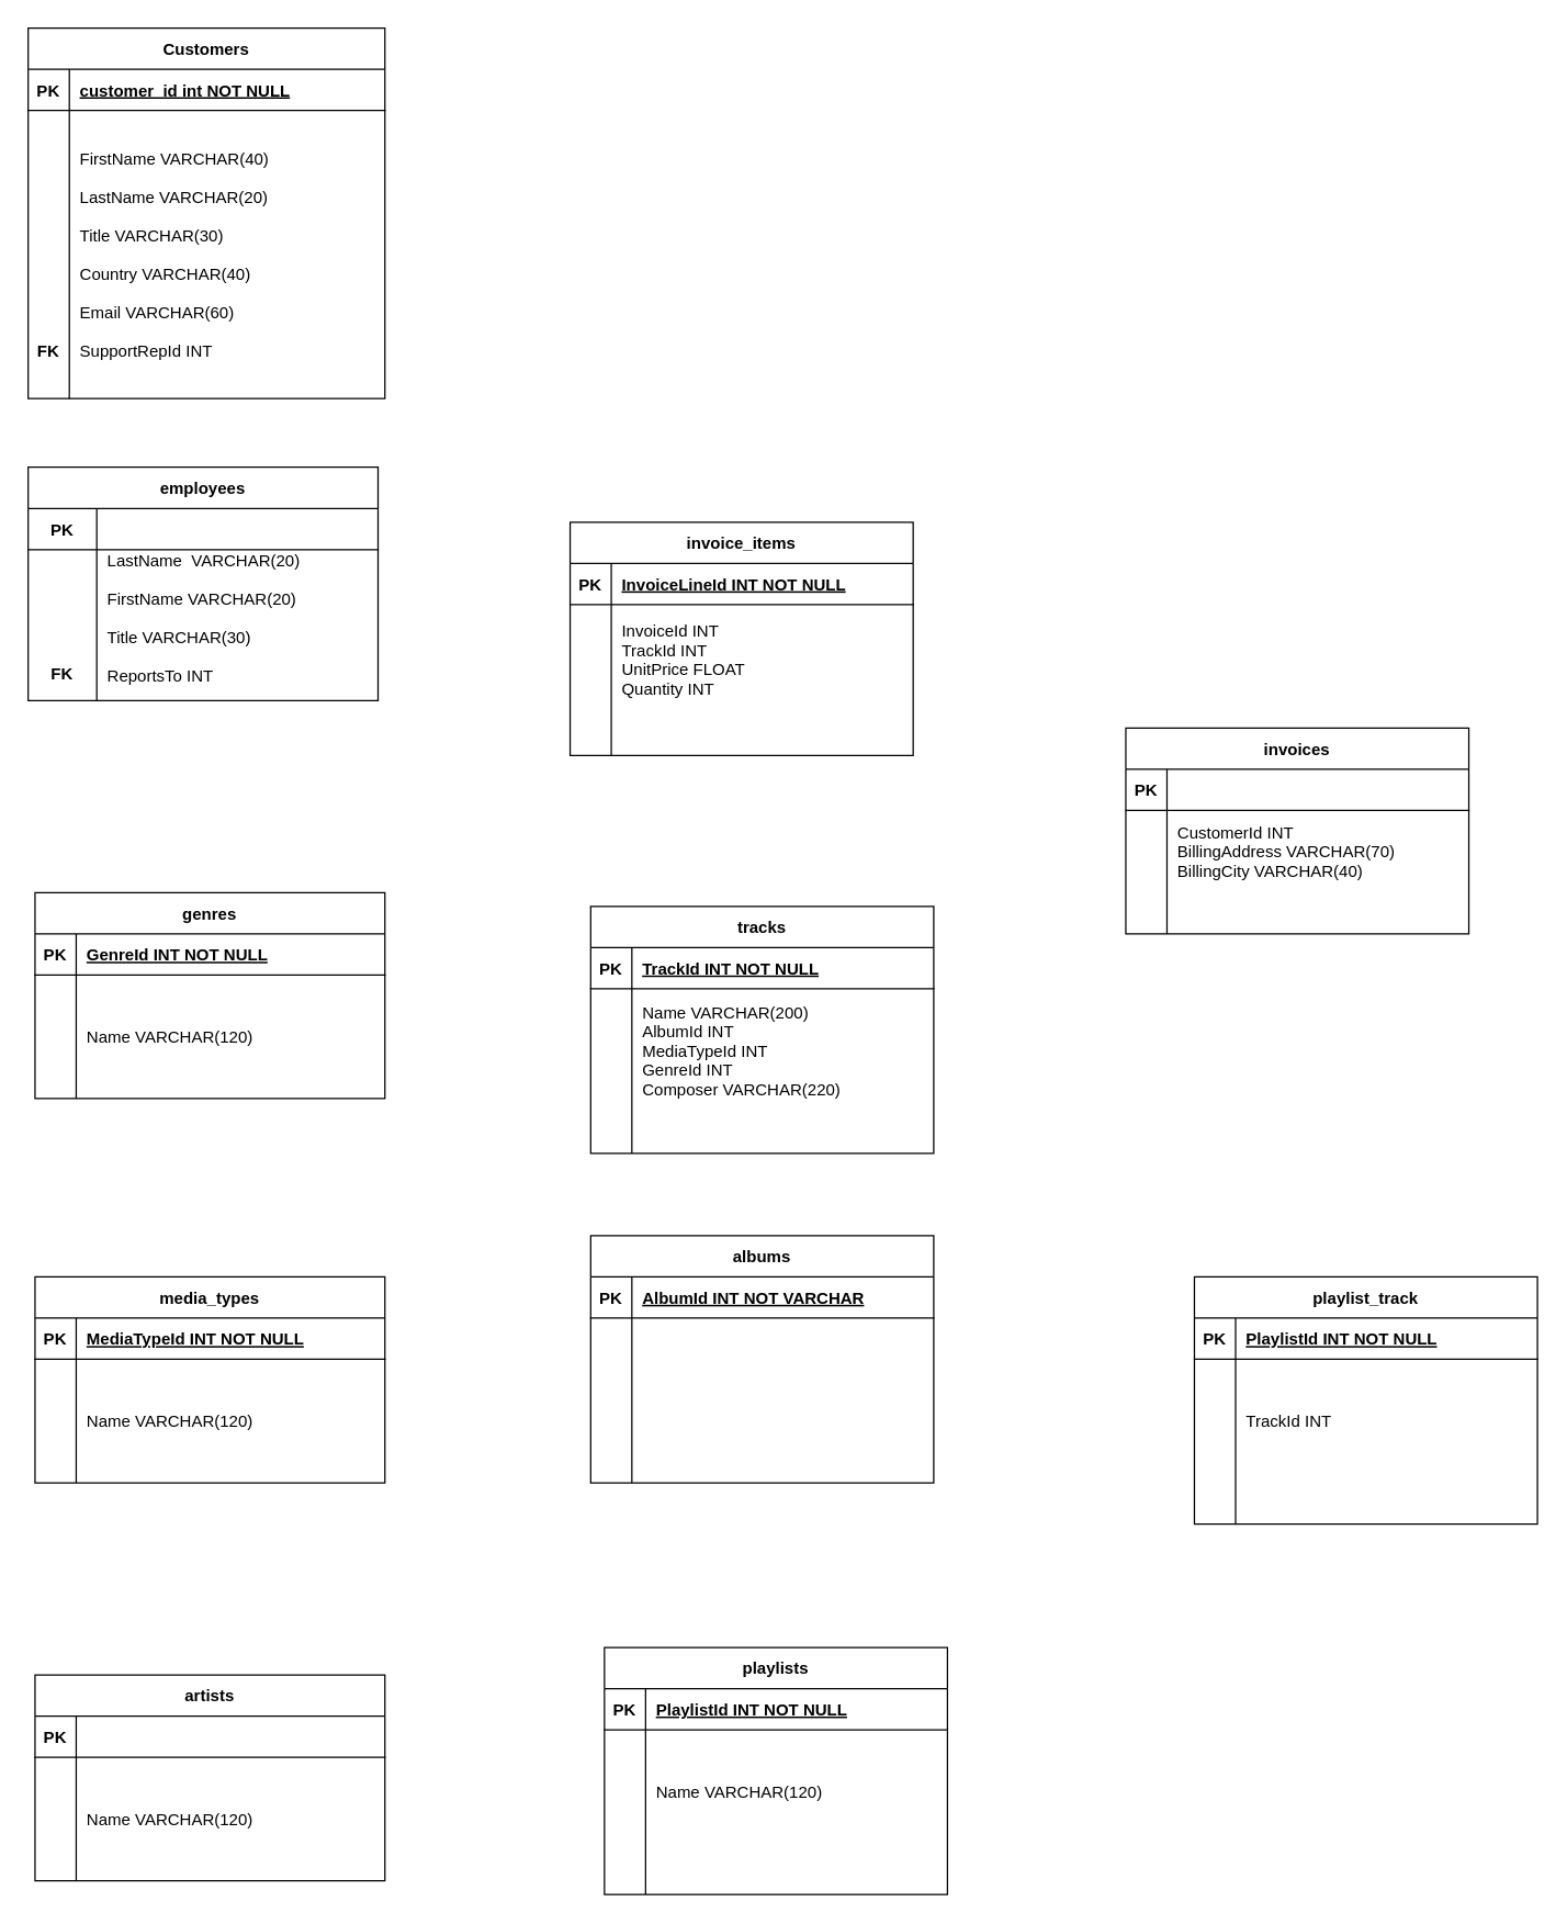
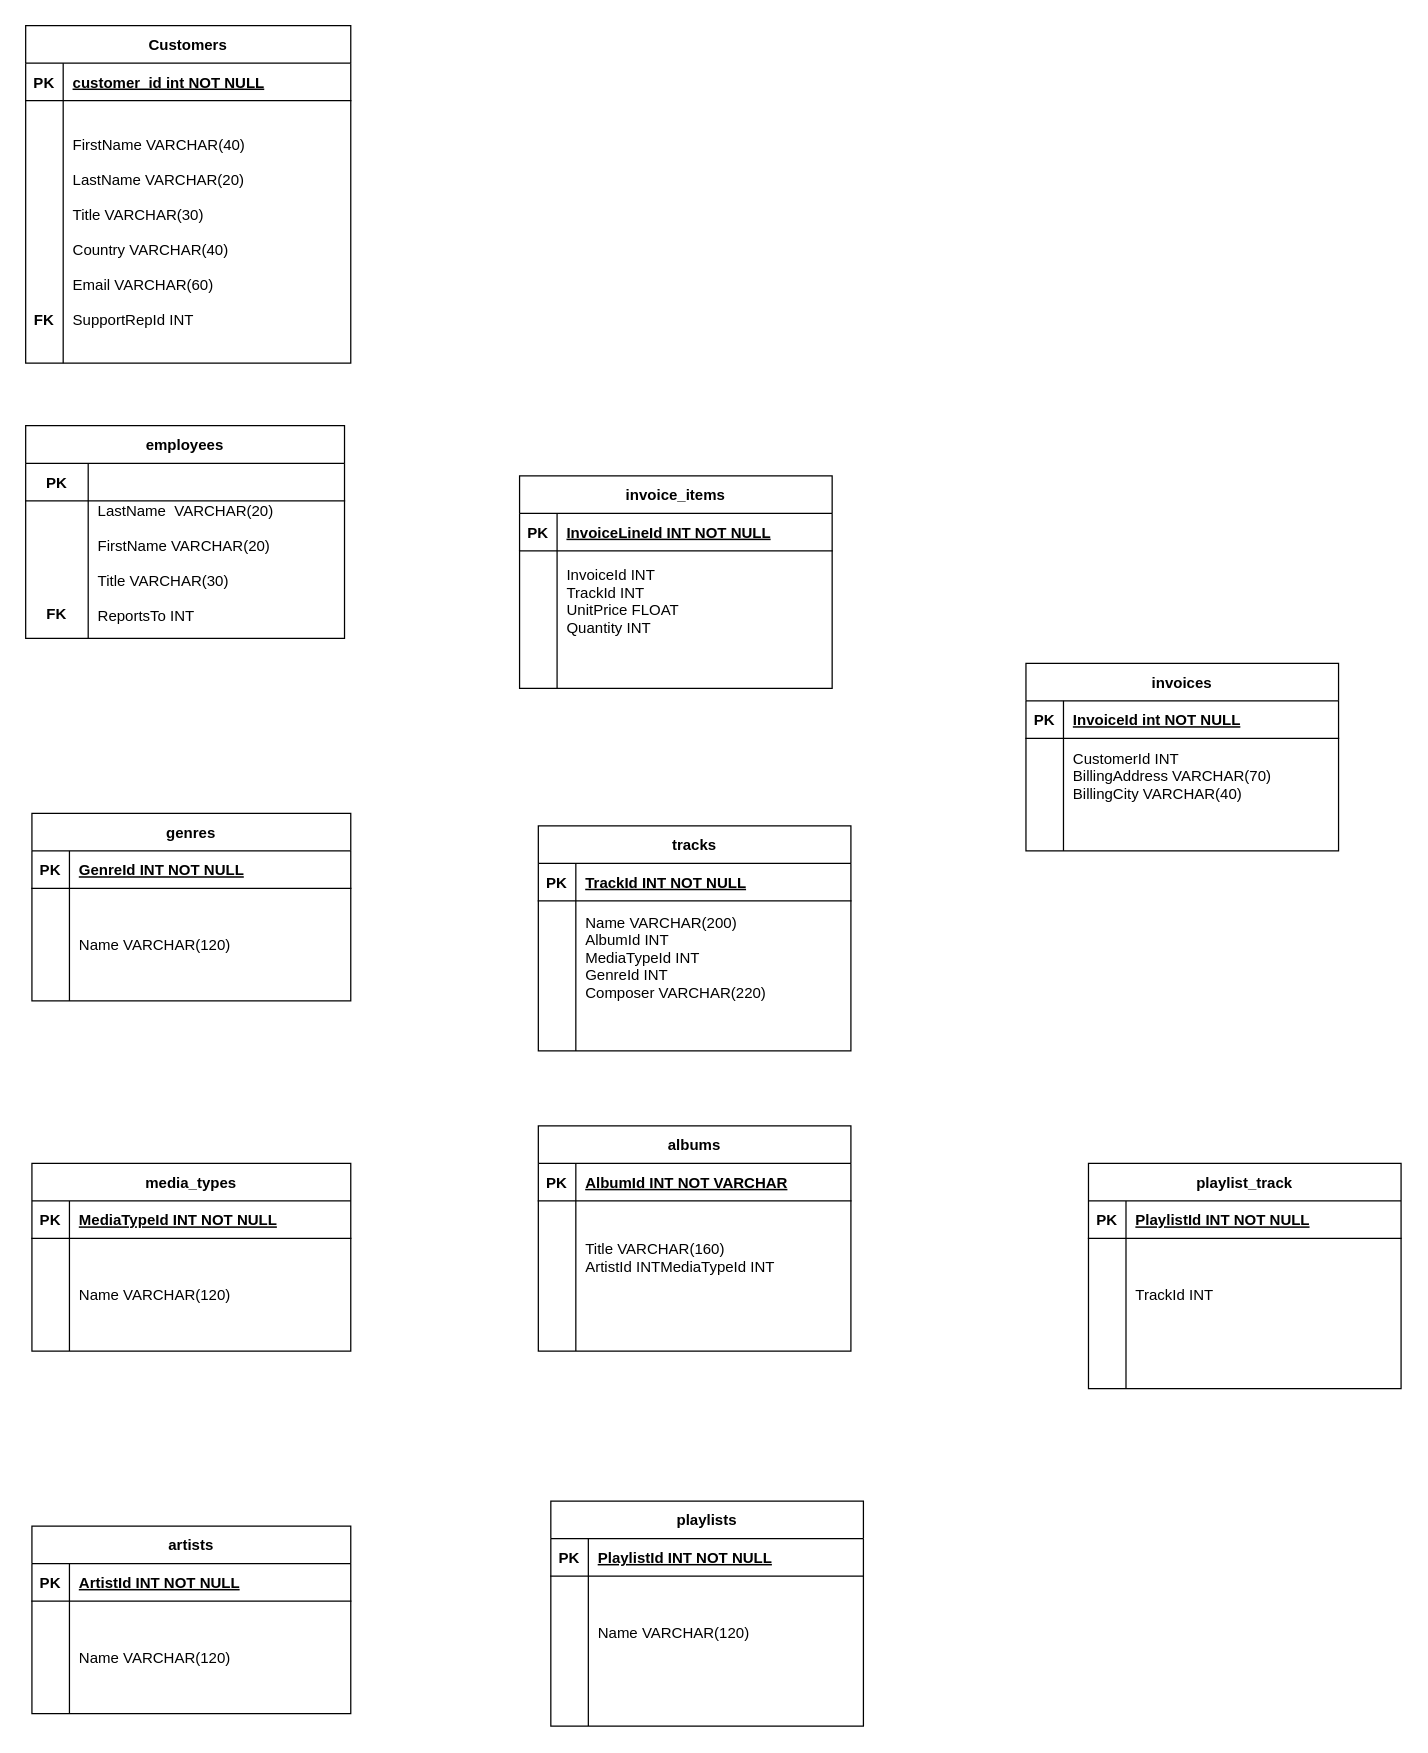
+ <mxCell id="28" value="InvoiceId int NOT NULL " style="shape=partialRectangle;overflow=hidden;connectable=0;fillColor=none;top=0;left=0;bottom=0;right=0;align=left;spacingLeft=6;fontStyle=5;" vertex="1" parent="26"><mxGeometry x="30" width="220" height="30" as="geometry"><mxRectangle width="220" height="30" as="alternateBounds" /></mxGeometry></mxCell>
+ <mxCell id="65" value="Title VARCHAR(160)&#10;ArtistId INTMediaTypeId INT" style="shape=partialRectangle;overflow=hidden;connectable=0;fillColor=none;top=0;left=0;bottom=0;right=0;align=left;spacingLeft=6;" vertex="1" parent="63"><mxGeometry x="30" width="220" height="90" as="geometry"><mxRectangle width="220" height="90" as="alternateBounds" /></mxGeometry></mxCell>
+ <mxCell id="72" value="ArtistId INT NOT NULL " style="shape=partialRectangle;overflow=hidden;connectable=0;fillColor=none;top=0;left=0;bottom=0;right=0;align=left;spacingLeft=6;fontStyle=5;" vertex="1" parent="70"><mxGeometry x="30" width="225" height="30" as="geometry"><mxRectangle width="225" height="30" as="alternateBounds" /></mxGeometry></mxCell>
